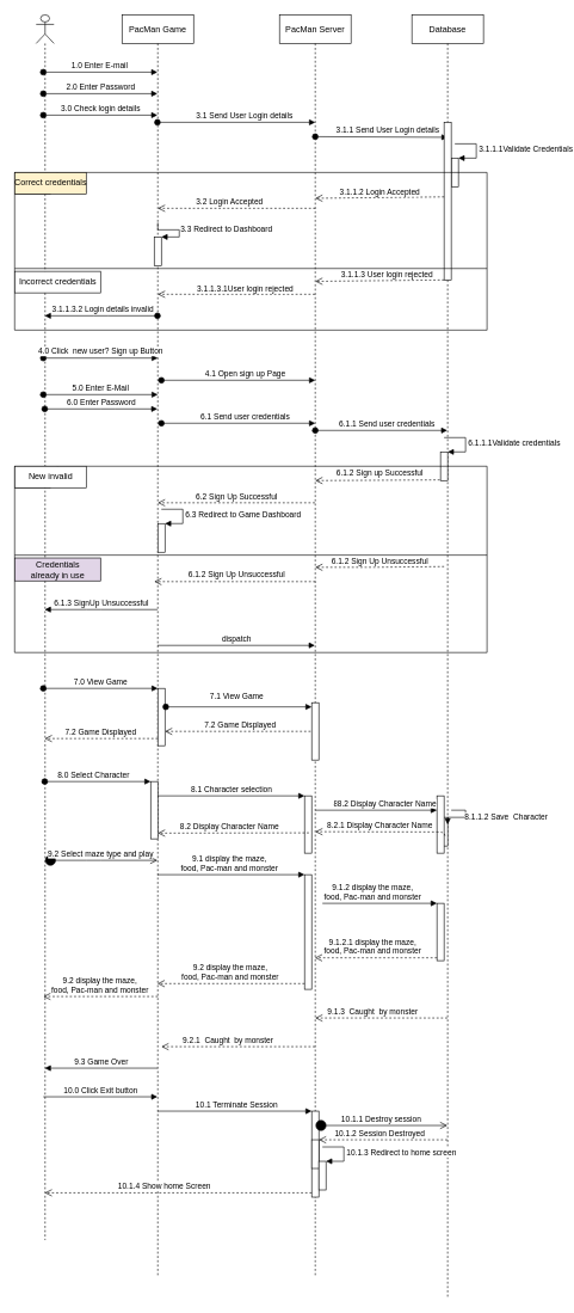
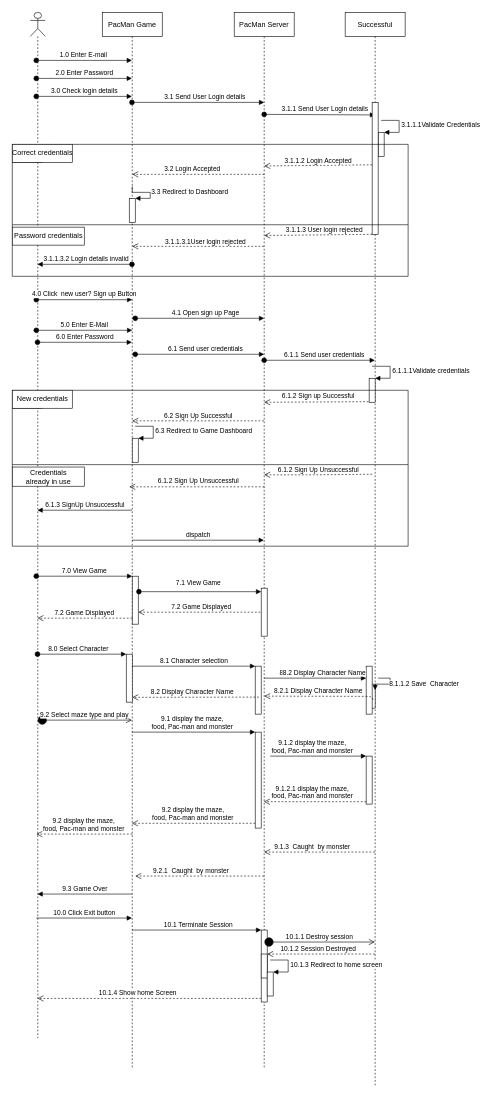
- <mxCell id="19" value="Database" style="shape=umlLifeline;perimeter=lifelinePerimeter;whiteSpace=wrap;html=1;container=1;collapsible=0;recursiveResize=0;outlineConnect=0;" vertex="1" parent="1"><mxGeometry x="575" y="20" width="100" height="1790" as="geometry" /></mxCell>
+ <mxCell id="19" value="Successful" style="shape=umlLifeline;perimeter=lifelinePerimeter;whiteSpace=wrap;html=1;container=1;collapsible=0;recursiveResize=0;outlineConnect=0;" vertex="1" parent="1"><mxGeometry x="575" y="20" width="100" height="1790" as="geometry" /></mxCell>
- <mxCell id="42" value="Correct credentials" style="html=1;fillColor=#fff2cc;" vertex="1" parent="1"><mxGeometry x="20" y="240" width="100" height="30" as="geometry" /></mxCell>
+ <mxCell id="42" value="Correct credentials" style="html=1;" vertex="1" parent="1"><mxGeometry x="20" y="240" width="100" height="30" as="geometry" /></mxCell>
- <mxCell id="43" value="Incorrect credentials" style="html=1;" vertex="1" parent="1"><mxGeometry x="20" y="378" width="120" height="30" as="geometry" /></mxCell>
+ <mxCell id="43" value="Password credentials" style="html=1;" vertex="1" parent="1"><mxGeometry x="20" y="378" width="120" height="30" as="geometry" /></mxCell>
- <mxCell id="55" value="New invalid" style="html=1;" vertex="1" parent="1"><mxGeometry x="20" y="650" width="100" height="30" as="geometry" /></mxCell>
+ <mxCell id="55" value="New credentials" style="html=1;" vertex="1" parent="1"><mxGeometry x="20" y="650" width="100" height="30" as="geometry" /></mxCell>
- <mxCell id="57" value="Credentials &lt;br&gt;already in use" style="html=1;fillColor=#e1d5e7;" vertex="1" parent="1"><mxGeometry x="20" y="778" width="120" height="32" as="geometry" /></mxCell>
+ <mxCell id="57" value="Credentials &lt;br&gt;already in use" style="html=1;" vertex="1" parent="1"><mxGeometry x="20" y="778" width="120" height="32" as="geometry" /></mxCell>
